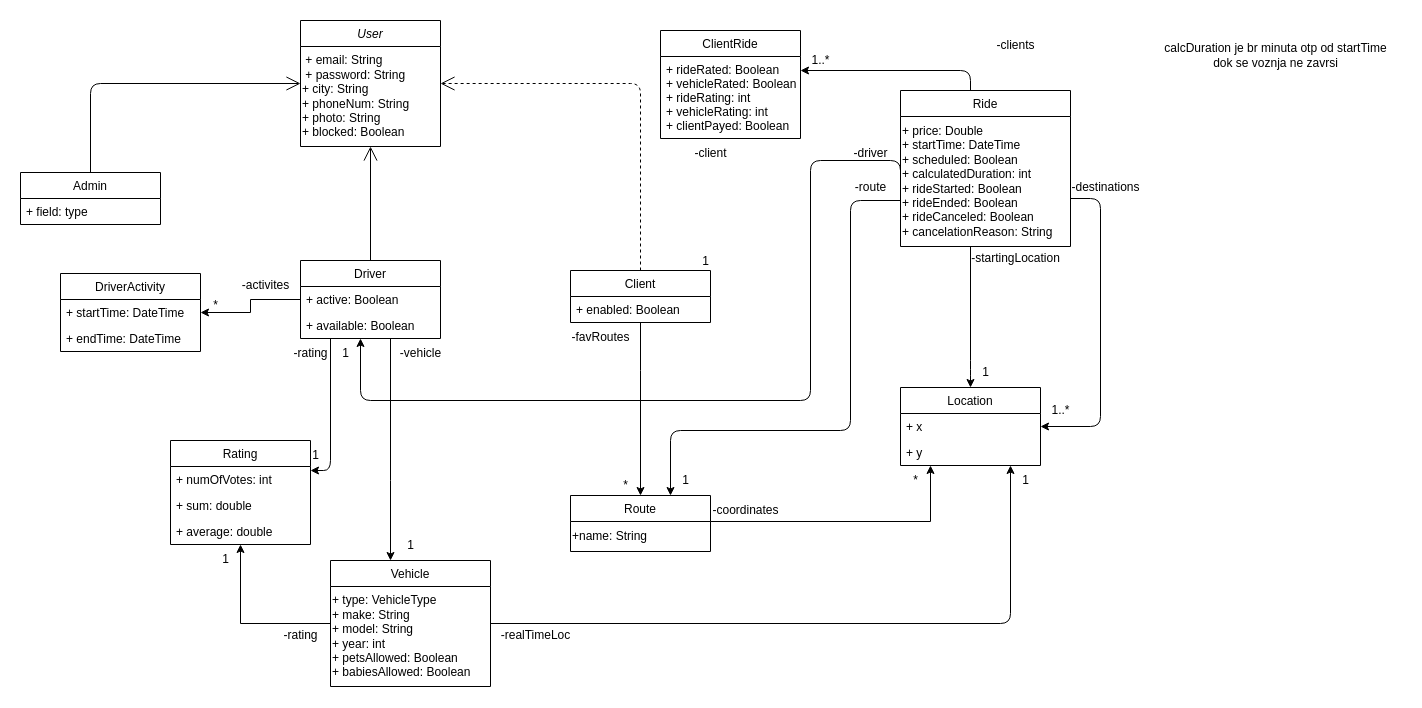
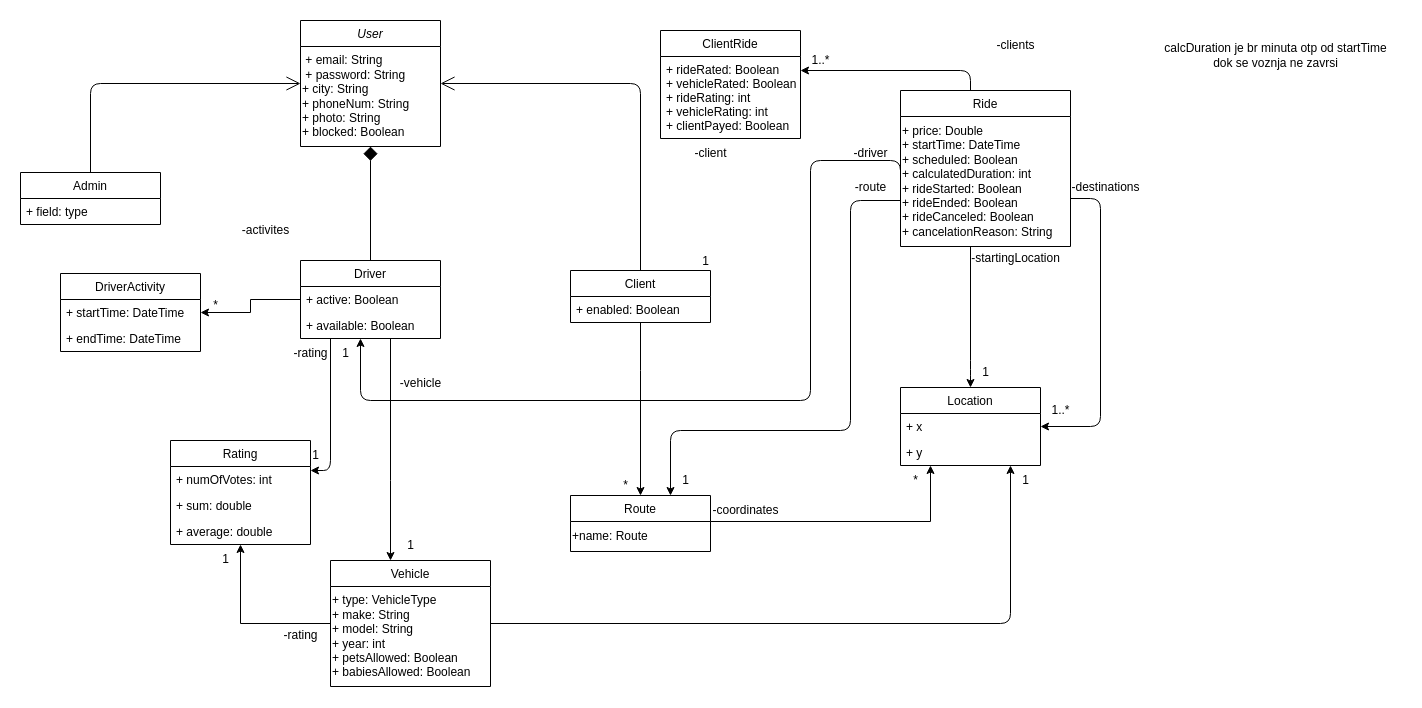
- <mxCell id="46" value="" style="endArrow=open;endFill=1;endSize=12;html=1;rounded=1;dashed=1;" parent="1" source="5" target="2" edge="1"><mxGeometry width="160" relative="1" as="geometry"><mxPoint x="640" y="271" as="sourcePoint" /><mxPoint x="550" y="109.875" as="targetPoint" /><Array as="points"><mxPoint x="640" y="83" /></Array></mxGeometry></mxCell>
+ <mxCell id="46" value="" style="endArrow=open;endFill=1;endSize=12;html=1;rounded=1;" parent="1" source="5" target="2" edge="1"><mxGeometry width="160" relative="1" as="geometry"><mxPoint x="640" y="271" as="sourcePoint" /><mxPoint x="550" y="109.875" as="targetPoint" /><Array as="points"><mxPoint x="640" y="83" /></Array></mxGeometry></mxCell>
- <mxCell id="25" value="" style="endArrow=open;endFill=1;endSize=12;html=1;rounded=0;" parent="1" source="11" target="2" edge="1"><mxGeometry width="160" relative="1" as="geometry"><mxPoint x="610" y="240" as="sourcePoint" /><mxPoint x="770" y="240" as="targetPoint" /></mxGeometry></mxCell>
+ <mxCell id="25" value="" style="endArrow=diamond;endFill=1;endSize=12;html=1;rounded=0;" parent="1" source="11" target="2" edge="1"><mxGeometry width="160" relative="1" as="geometry"><mxPoint x="610" y="240" as="sourcePoint" /><mxPoint x="770" y="240" as="targetPoint" /></mxGeometry></mxCell>
- <mxCell id="65" value="-activites" style="text;html=1;align=center;verticalAlign=middle;resizable=0;points=[];autosize=1;strokeColor=none;fillColor=none;" vertex="1" parent="1"><mxGeometry x="230" y="270" width="70" height="30" as="geometry" /></mxCell>
+ <mxCell id="65" value="-activites" style="text;html=1;align=center;verticalAlign=middle;resizable=0;points=[];autosize=1;strokeColor=none;fillColor=none;" vertex="1" parent="1"><mxGeometry x="230" y="215" width="70" height="30" as="geometry" /></mxCell>
- <mxCell id="57" value="-favRoutes" style="text;html=1;align=center;verticalAlign=middle;resizable=0;points=[];autosize=1;strokeColor=none;fillColor=none;" parent="1" vertex="1"><mxGeometry x="560" y="322" width="80" height="30" as="geometry" /></mxCell>
- <mxCell id="35" value="-vehicle" style="text;html=1;align=center;verticalAlign=middle;resizable=0;points=[];autosize=1;strokeColor=none;fillColor=none;" parent="1" vertex="1"><mxGeometry x="390" y="338" width="60" height="30" as="geometry" /></mxCell>
+ <mxCell id="35" value="-vehicle" style="text;html=1;align=center;verticalAlign=middle;resizable=0;points=[];autosize=1;strokeColor=none;fillColor=none;" parent="1" vertex="1"><mxGeometry x="390" y="368" width="60" height="30" as="geometry" /></mxCell>
- <mxCell id="54" value="+name: String" style="text;html=1;align=left;verticalAlign=middle;resizable=0;points=[];autosize=1;strokeColor=none;fillColor=none;" vertex="1" parent="53"><mxGeometry y="26" width="140" height="30" as="geometry" /></mxCell>
+ <mxCell id="54" value="+name: Route" style="text;html=1;align=left;verticalAlign=middle;resizable=0;points=[];autosize=1;strokeColor=none;fillColor=none;" vertex="1" parent="53"><mxGeometry y="26" width="140" height="30" as="geometry" /></mxCell>
- <mxCell id="36" value="-realTimeLoc" style="text;html=1;align=center;verticalAlign=middle;resizable=0;points=[];autosize=1;strokeColor=none;fillColor=none;" parent="1" vertex="1"><mxGeometry x="490" y="620" width="90" height="30" as="geometry" /></mxCell>
